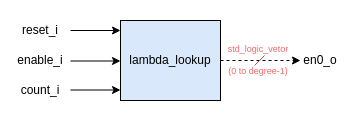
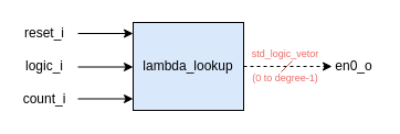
- <mxCell id="7" value="enable_i" style="text;html=1;strokeColor=none;fillColor=none;align=center;verticalAlign=middle;whiteSpace=wrap;rounded=0;" vertex="1" parent="1"><mxGeometry x="20" y="50" width="40" height="20" as="geometry" /></mxCell>
+ <mxCell id="7" value="logic_i" style="text;html=1;strokeColor=none;fillColor=none;align=center;verticalAlign=middle;whiteSpace=wrap;rounded=0;" vertex="1" parent="1"><mxGeometry x="20" y="50" width="40" height="20" as="geometry" /></mxCell>
